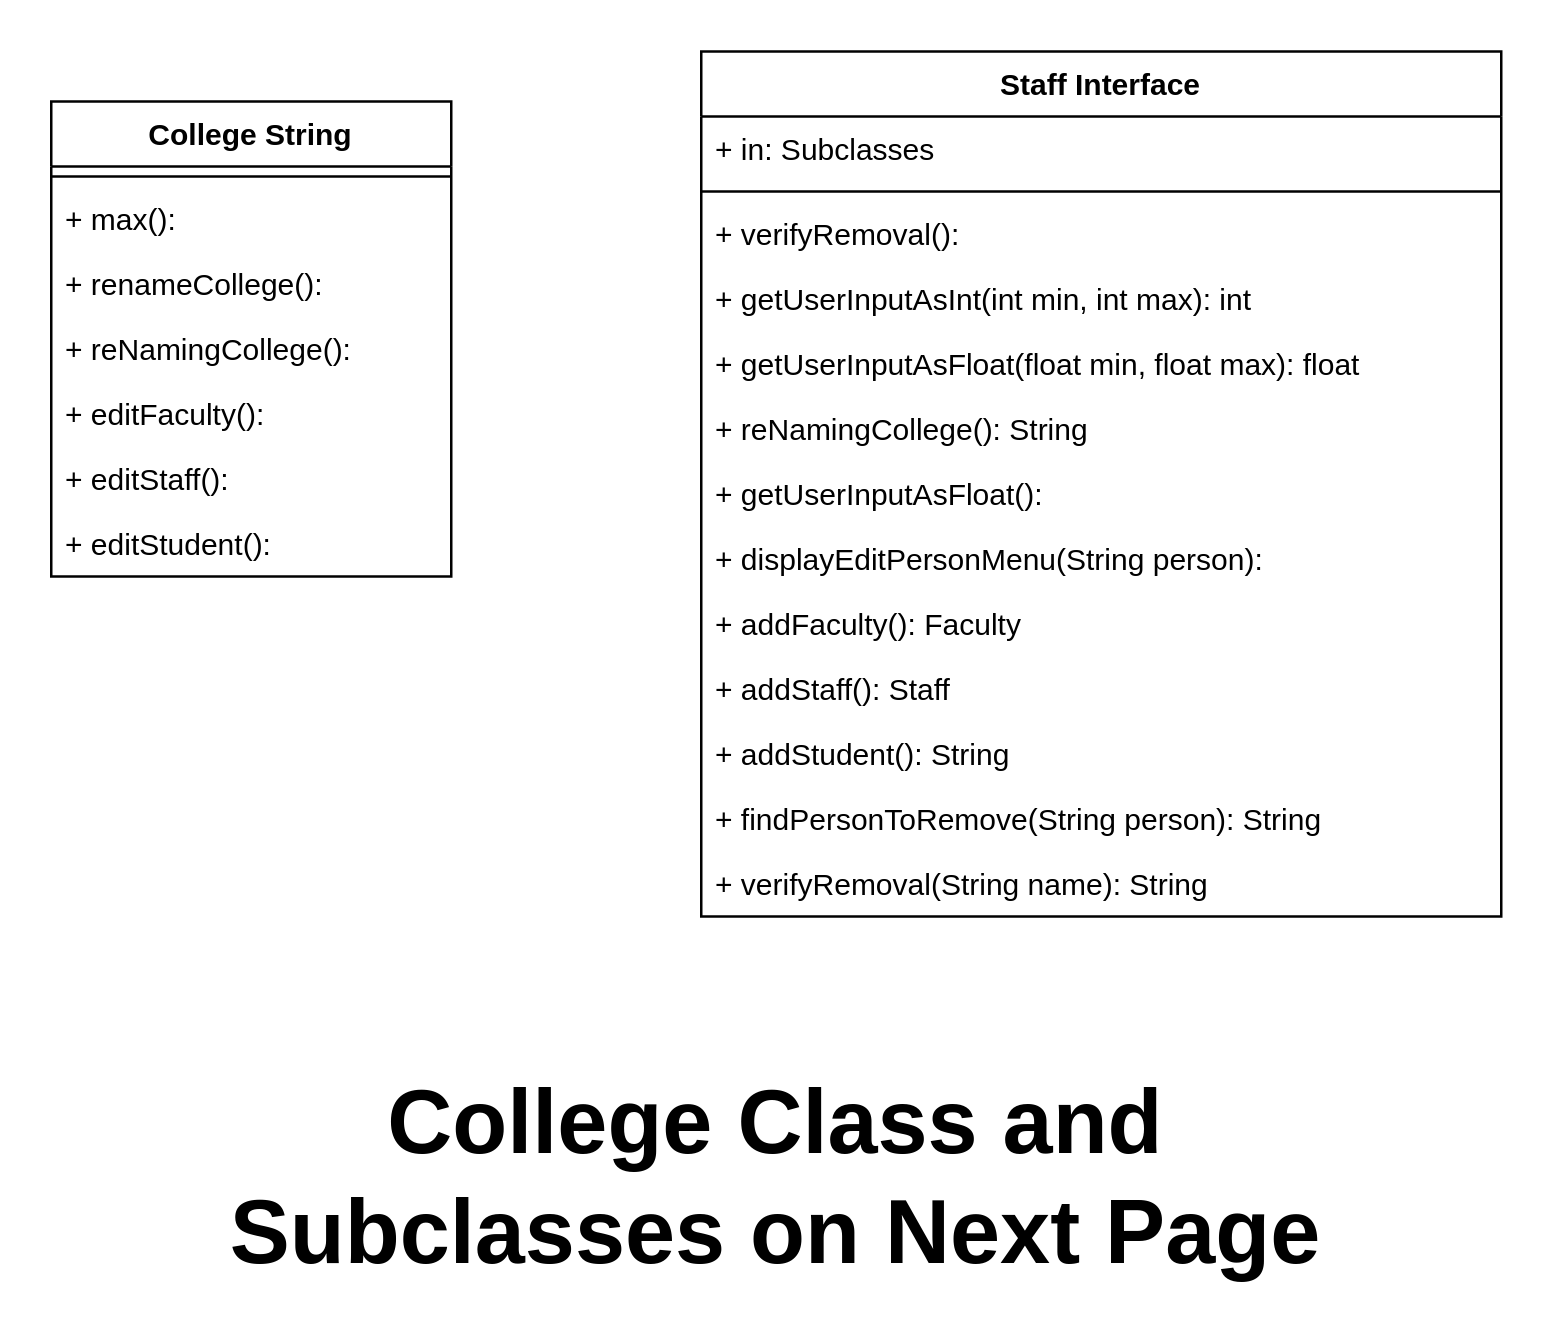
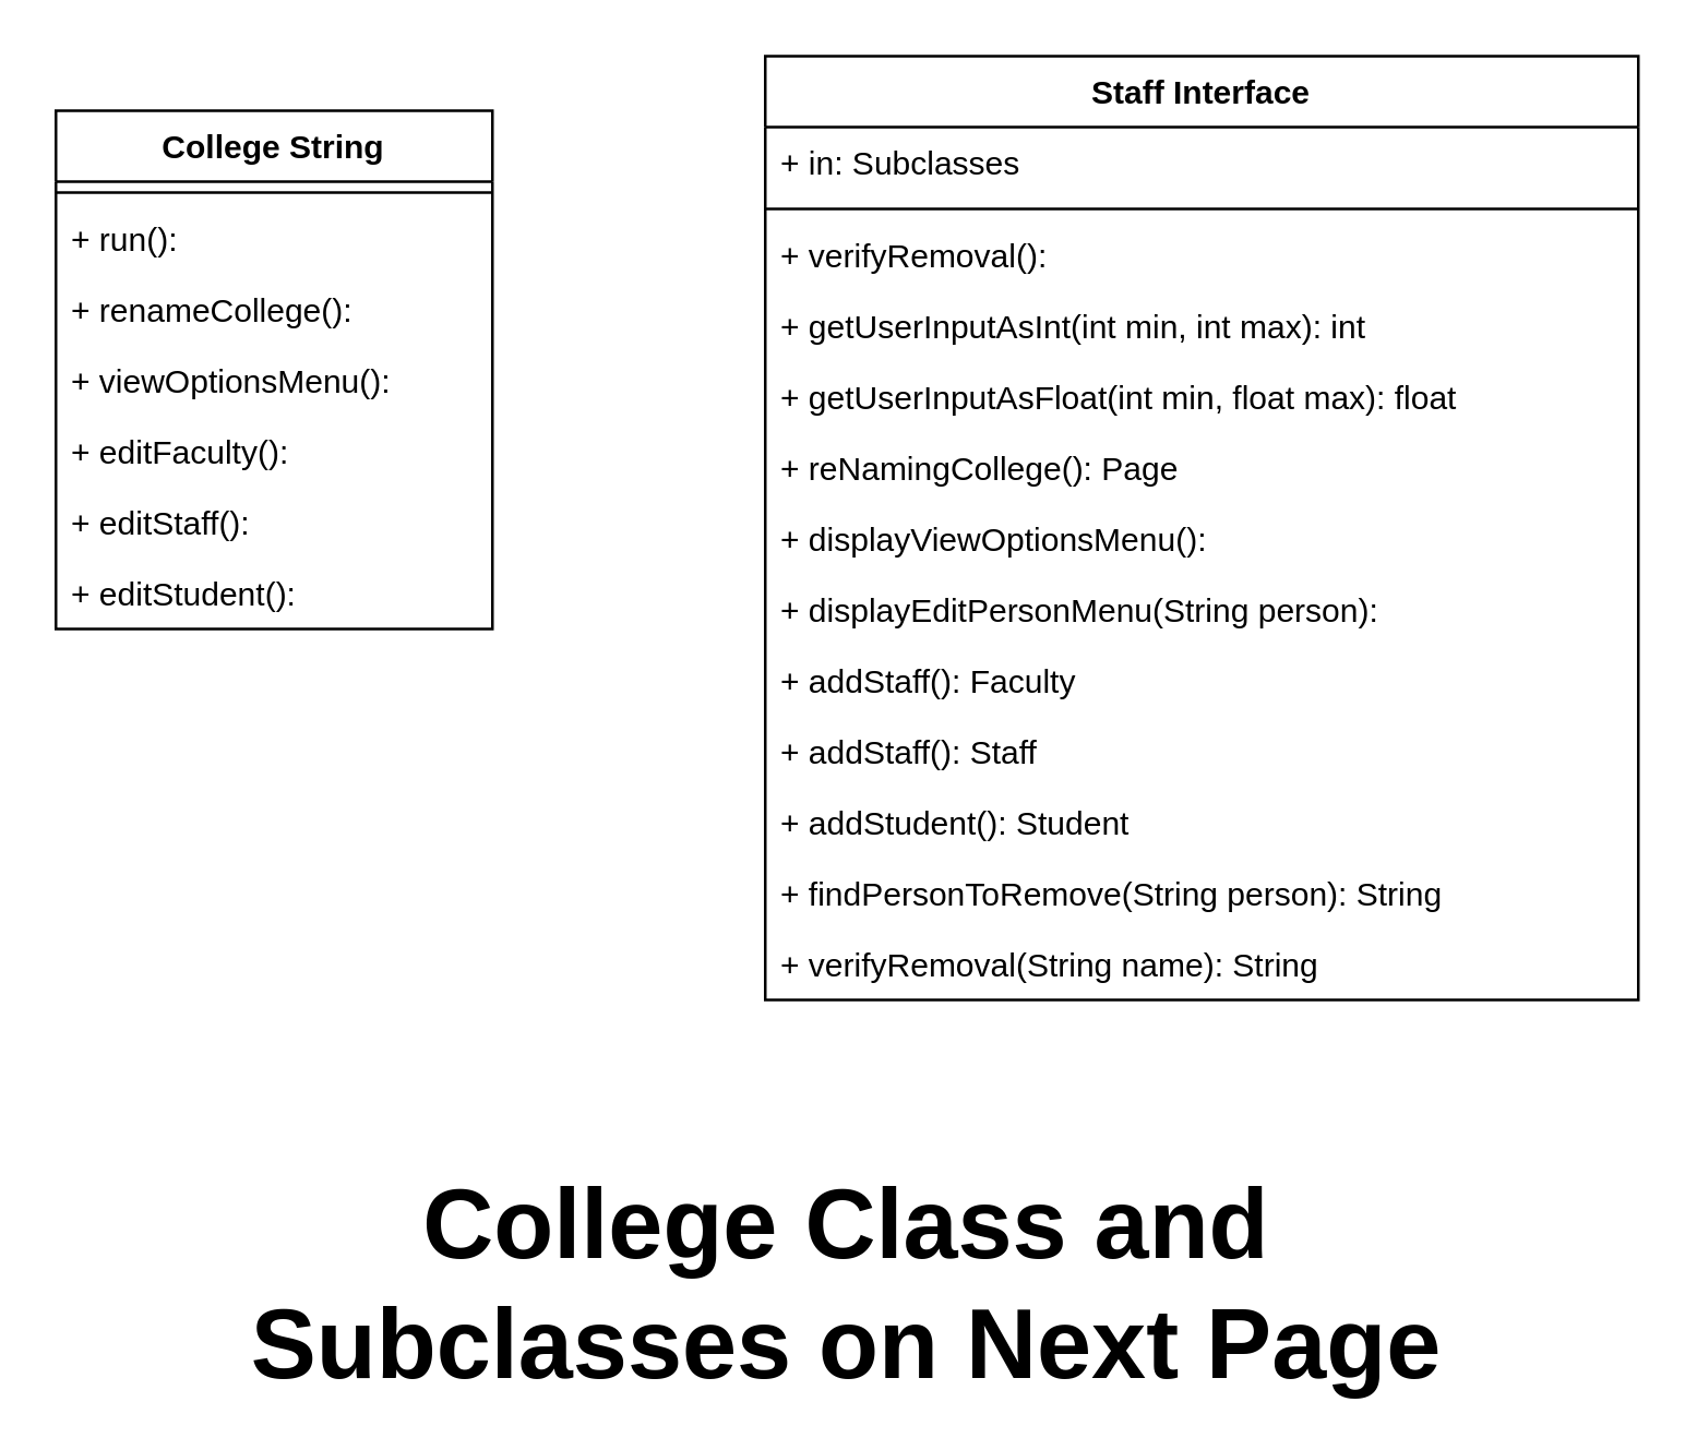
- <mxCell id="4" value="+ max(): " style="text;strokeColor=none;fillColor=none;align=left;verticalAlign=top;spacingLeft=4;spacingRight=4;overflow=hidden;rotatable=0;points=[[0,0.5],[1,0.5]];portConstraint=eastwest;" vertex="1" parent="2"><mxGeometry y="34" width="160" height="26" as="geometry" /></mxCell>
+ <mxCell id="4" value="+ run(): " style="text;strokeColor=none;fillColor=none;align=left;verticalAlign=top;spacingLeft=4;spacingRight=4;overflow=hidden;rotatable=0;points=[[0,0.5],[1,0.5]];portConstraint=eastwest;" vertex="1" parent="2"><mxGeometry y="34" width="160" height="26" as="geometry" /></mxCell>
- <mxCell id="6" value="+ reNamingCollege(): " style="text;strokeColor=none;fillColor=none;align=left;verticalAlign=top;spacingLeft=4;spacingRight=4;overflow=hidden;rotatable=0;points=[[0,0.5],[1,0.5]];portConstraint=eastwest;" vertex="1" parent="2"><mxGeometry y="86" width="160" height="26" as="geometry" /></mxCell>
+ <mxCell id="6" value="+ viewOptionsMenu(): " style="text;strokeColor=none;fillColor=none;align=left;verticalAlign=top;spacingLeft=4;spacingRight=4;overflow=hidden;rotatable=0;points=[[0,0.5],[1,0.5]];portConstraint=eastwest;" vertex="1" parent="2"><mxGeometry y="86" width="160" height="26" as="geometry" /></mxCell>
- <mxCell id="15" value="+ getUserInputAsFloat(float min, float max): float " style="text;strokeColor=none;fillColor=none;align=left;verticalAlign=top;spacingLeft=4;spacingRight=4;overflow=hidden;rotatable=0;points=[[0,0.5],[1,0.5]];portConstraint=eastwest;" vertex="1" parent="10"><mxGeometry y="112" width="320" height="26" as="geometry" /></mxCell>
+ <mxCell id="15" value="+ getUserInputAsFloat(int min, float max): float " style="text;strokeColor=none;fillColor=none;align=left;verticalAlign=top;spacingLeft=4;spacingRight=4;overflow=hidden;rotatable=0;points=[[0,0.5],[1,0.5]];portConstraint=eastwest;" vertex="1" parent="10"><mxGeometry y="112" width="320" height="26" as="geometry" /></mxCell>
- <mxCell id="16" value="+ reNamingCollege(): String&#10; " style="text;strokeColor=none;fillColor=none;align=left;verticalAlign=top;spacingLeft=4;spacingRight=4;overflow=hidden;rotatable=0;points=[[0,0.5],[1,0.5]];portConstraint=eastwest;" vertex="1" parent="10"><mxGeometry y="138" width="320" height="26" as="geometry" /></mxCell>
+ <mxCell id="16" value="+ reNamingCollege(): Page&#10; " style="text;strokeColor=none;fillColor=none;align=left;verticalAlign=top;spacingLeft=4;spacingRight=4;overflow=hidden;rotatable=0;points=[[0,0.5],[1,0.5]];portConstraint=eastwest;" vertex="1" parent="10"><mxGeometry y="138" width="320" height="26" as="geometry" /></mxCell>
- <mxCell id="17" value="+ getUserInputAsFloat(): " style="text;strokeColor=none;fillColor=none;align=left;verticalAlign=top;spacingLeft=4;spacingRight=4;overflow=hidden;rotatable=0;points=[[0,0.5],[1,0.5]];portConstraint=eastwest;" vertex="1" parent="10"><mxGeometry y="164" width="320" height="26" as="geometry" /></mxCell>
+ <mxCell id="17" value="+ displayViewOptionsMenu(): " style="text;strokeColor=none;fillColor=none;align=left;verticalAlign=top;spacingLeft=4;spacingRight=4;overflow=hidden;rotatable=0;points=[[0,0.5],[1,0.5]];portConstraint=eastwest;" vertex="1" parent="10"><mxGeometry y="164" width="320" height="26" as="geometry" /></mxCell>
- <mxCell id="19" value="+ addFaculty(): Faculty " style="text;strokeColor=none;fillColor=none;align=left;verticalAlign=top;spacingLeft=4;spacingRight=4;overflow=hidden;rotatable=0;points=[[0,0.5],[1,0.5]];portConstraint=eastwest;" vertex="1" parent="10"><mxGeometry y="216" width="320" height="26" as="geometry" /></mxCell>
+ <mxCell id="19" value="+ addStaff(): Faculty " style="text;strokeColor=none;fillColor=none;align=left;verticalAlign=top;spacingLeft=4;spacingRight=4;overflow=hidden;rotatable=0;points=[[0,0.5],[1,0.5]];portConstraint=eastwest;" vertex="1" parent="10"><mxGeometry y="216" width="320" height="26" as="geometry" /></mxCell>
- <mxCell id="21" value="+ addStudent(): String " style="text;strokeColor=none;fillColor=none;align=left;verticalAlign=top;spacingLeft=4;spacingRight=4;overflow=hidden;rotatable=0;points=[[0,0.5],[1,0.5]];portConstraint=eastwest;" vertex="1" parent="10"><mxGeometry y="268" width="320" height="26" as="geometry" /></mxCell>
+ <mxCell id="21" value="+ addStudent(): Student " style="text;strokeColor=none;fillColor=none;align=left;verticalAlign=top;spacingLeft=4;spacingRight=4;overflow=hidden;rotatable=0;points=[[0,0.5],[1,0.5]];portConstraint=eastwest;" vertex="1" parent="10"><mxGeometry y="268" width="320" height="26" as="geometry" /></mxCell>
